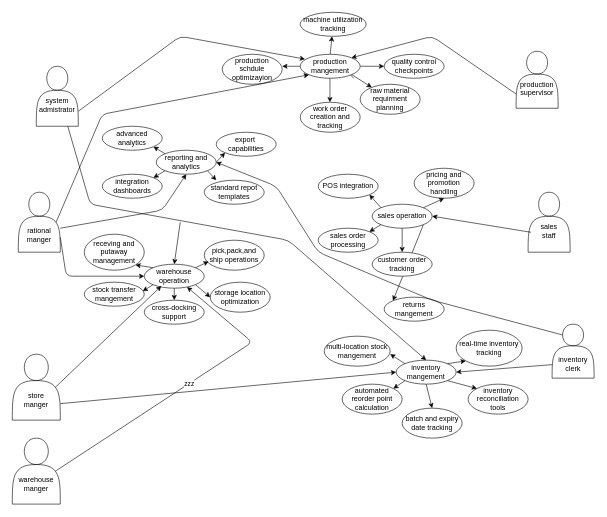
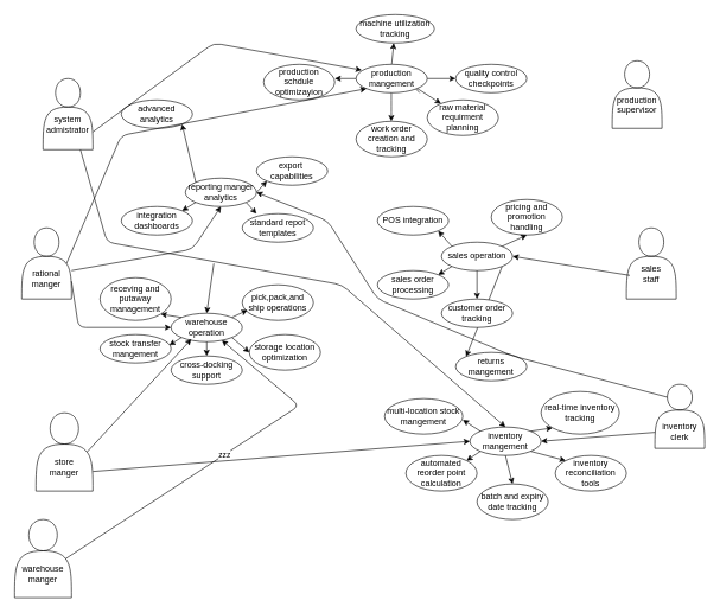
- <mxCell id="37" value="" style="endArrow=classic;html=1;fontFamily=Helvetica;exitX=0;exitY=0.75;exitDx=0;exitDy=0;entryX=1;entryY=0;entryDx=0;entryDy=0;" parent="1" source="36" target="12" edge="1"><mxGeometry width="50" height="50" relative="1" as="geometry"><mxPoint x="570" y="330" as="sourcePoint" /><mxPoint x="620" y="280" as="targetPoint" /><Array as="points"><mxPoint x="720" y="60" /></Array></mxGeometry></mxCell>
- <mxCell id="17" value="advanced analytics" style="ellipse;whiteSpace=wrap;html=1;align=center;newEdgeStyle={&quot;edgeStyle&quot;:&quot;entityRelationEdgeStyle&quot;,&quot;startArrow&quot;:&quot;none&quot;,&quot;endArrow&quot;:&quot;none&quot;,&quot;segment&quot;:10,&quot;curved&quot;:1,&quot;sourcePerimeterSpacing&quot;:0,&quot;targetPerimeterSpacing&quot;:0};treeFolding=1;treeMoving=1;fontFamily=Helvetica;" parent="1" vertex="1"><mxGeometry x="170" y="210" width="100" height="40" as="geometry" /></mxCell>
+ <mxCell id="17" value="advanced analytics" style="ellipse;whiteSpace=wrap;html=1;align=center;newEdgeStyle={&quot;edgeStyle&quot;:&quot;entityRelationEdgeStyle&quot;,&quot;startArrow&quot;:&quot;none&quot;,&quot;endArrow&quot;:&quot;none&quot;,&quot;segment&quot;:10,&quot;curved&quot;:1,&quot;sourcePerimeterSpacing&quot;:0,&quot;targetPerimeterSpacing&quot;:0};treeFolding=1;treeMoving=1;fontFamily=Helvetica;" parent="1" vertex="1"><mxGeometry x="170" y="140" width="100" height="40" as="geometry" /></mxCell>
- <mxCell id="14" value="reporting and analytics" style="ellipse;whiteSpace=wrap;html=1;align=center;newEdgeStyle={&quot;edgeStyle&quot;:&quot;entityRelationEdgeStyle&quot;,&quot;startArrow&quot;:&quot;none&quot;,&quot;endArrow&quot;:&quot;none&quot;,&quot;segment&quot;:10,&quot;curved&quot;:1,&quot;sourcePerimeterSpacing&quot;:0,&quot;targetPerimeterSpacing&quot;:0};treeFolding=1;treeMoving=1;fontFamily=Helvetica;" parent="1" vertex="1"><mxGeometry x="260" y="250" width="100" height="40" as="geometry" /></mxCell>
+ <mxCell id="14" value="reporting manger analytics" style="ellipse;whiteSpace=wrap;html=1;align=center;newEdgeStyle={&quot;edgeStyle&quot;:&quot;entityRelationEdgeStyle&quot;,&quot;startArrow&quot;:&quot;none&quot;,&quot;endArrow&quot;:&quot;none&quot;,&quot;segment&quot;:10,&quot;curved&quot;:1,&quot;sourcePerimeterSpacing&quot;:0,&quot;targetPerimeterSpacing&quot;:0};treeFolding=1;treeMoving=1;fontFamily=Helvetica;" parent="1" vertex="1"><mxGeometry x="260" y="250" width="100" height="40" as="geometry" /></mxCell>
- <mxCell id="66" value="&lt;br&gt;&lt;br&gt;&lt;br&gt;store&lt;br&gt;manger" style="shape=actor;whiteSpace=wrap;html=1;fontFamily=Helvetica;" parent="1" vertex="1"><mxGeometry x="20" y="590" width="80" height="110" as="geometry" /></mxCell>
+ <mxCell id="66" value="&lt;br&gt;&lt;br&gt;&lt;br&gt;store&lt;br&gt;manger" style="shape=actor;whiteSpace=wrap;html=1;fontFamily=Helvetica;" parent="1" vertex="1"><mxGeometry x="50" y="580" width="80" height="110" as="geometry" /></mxCell>
